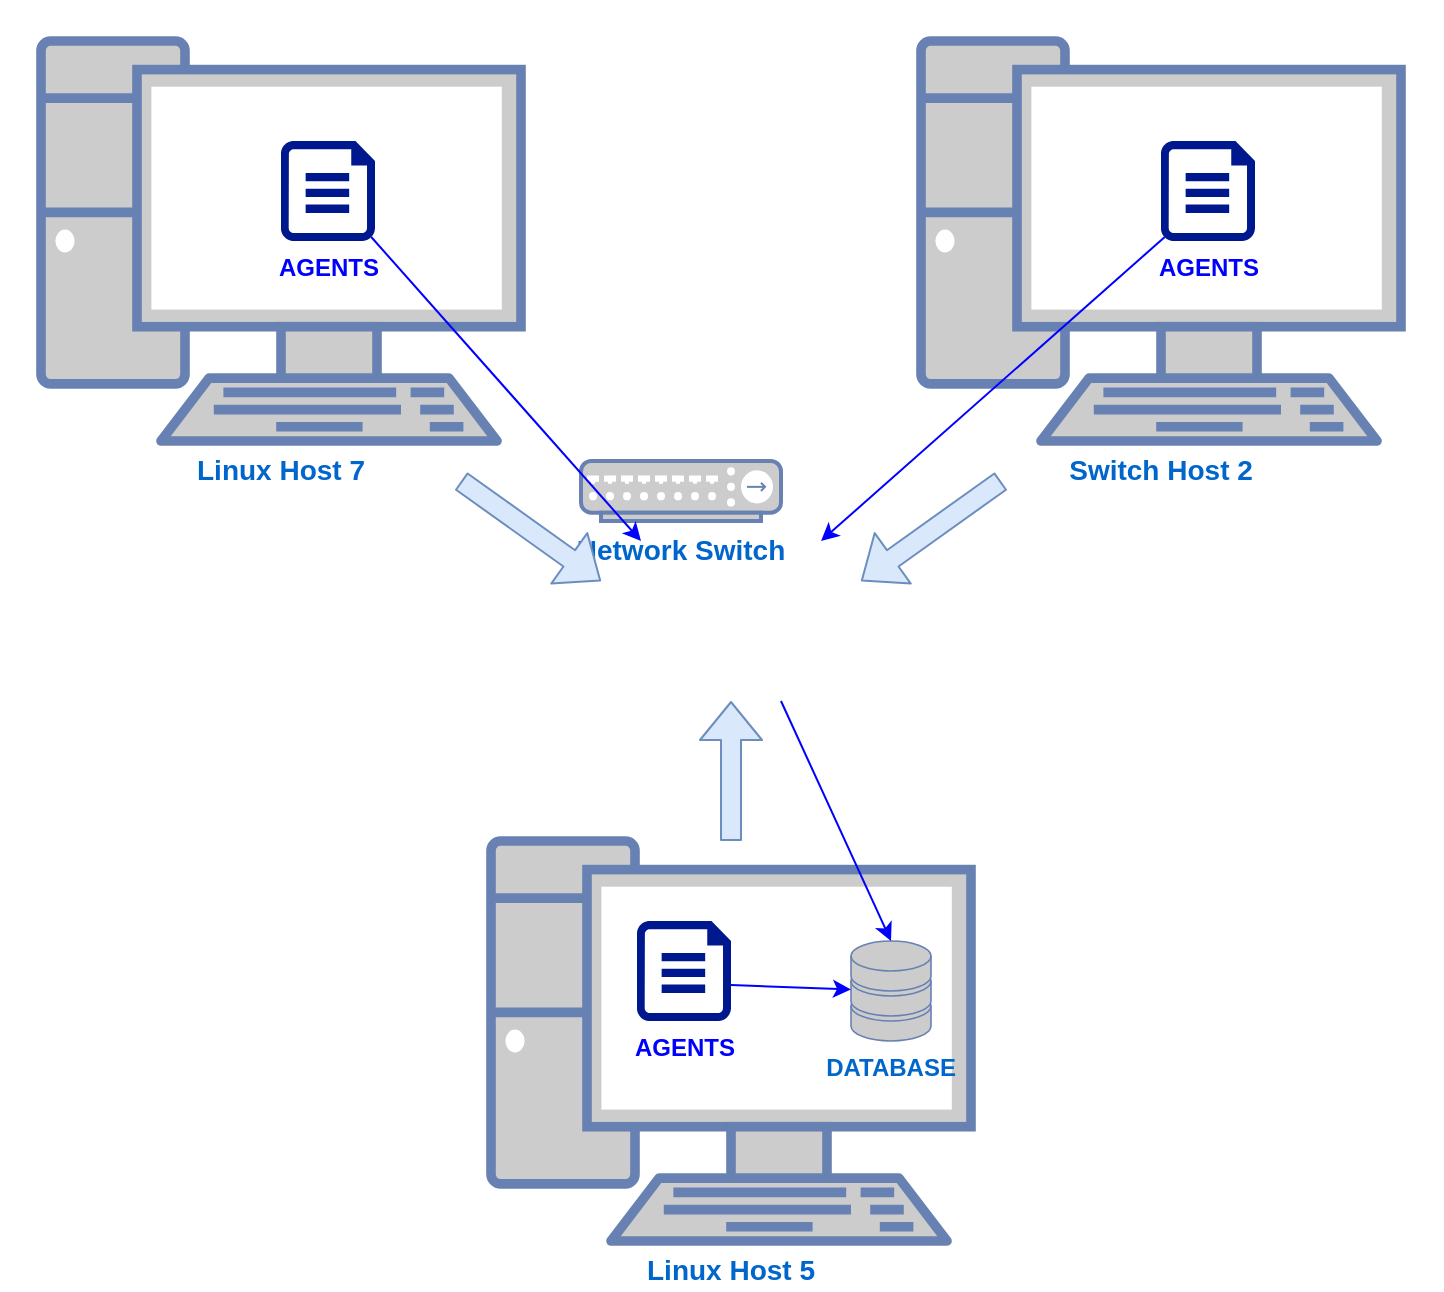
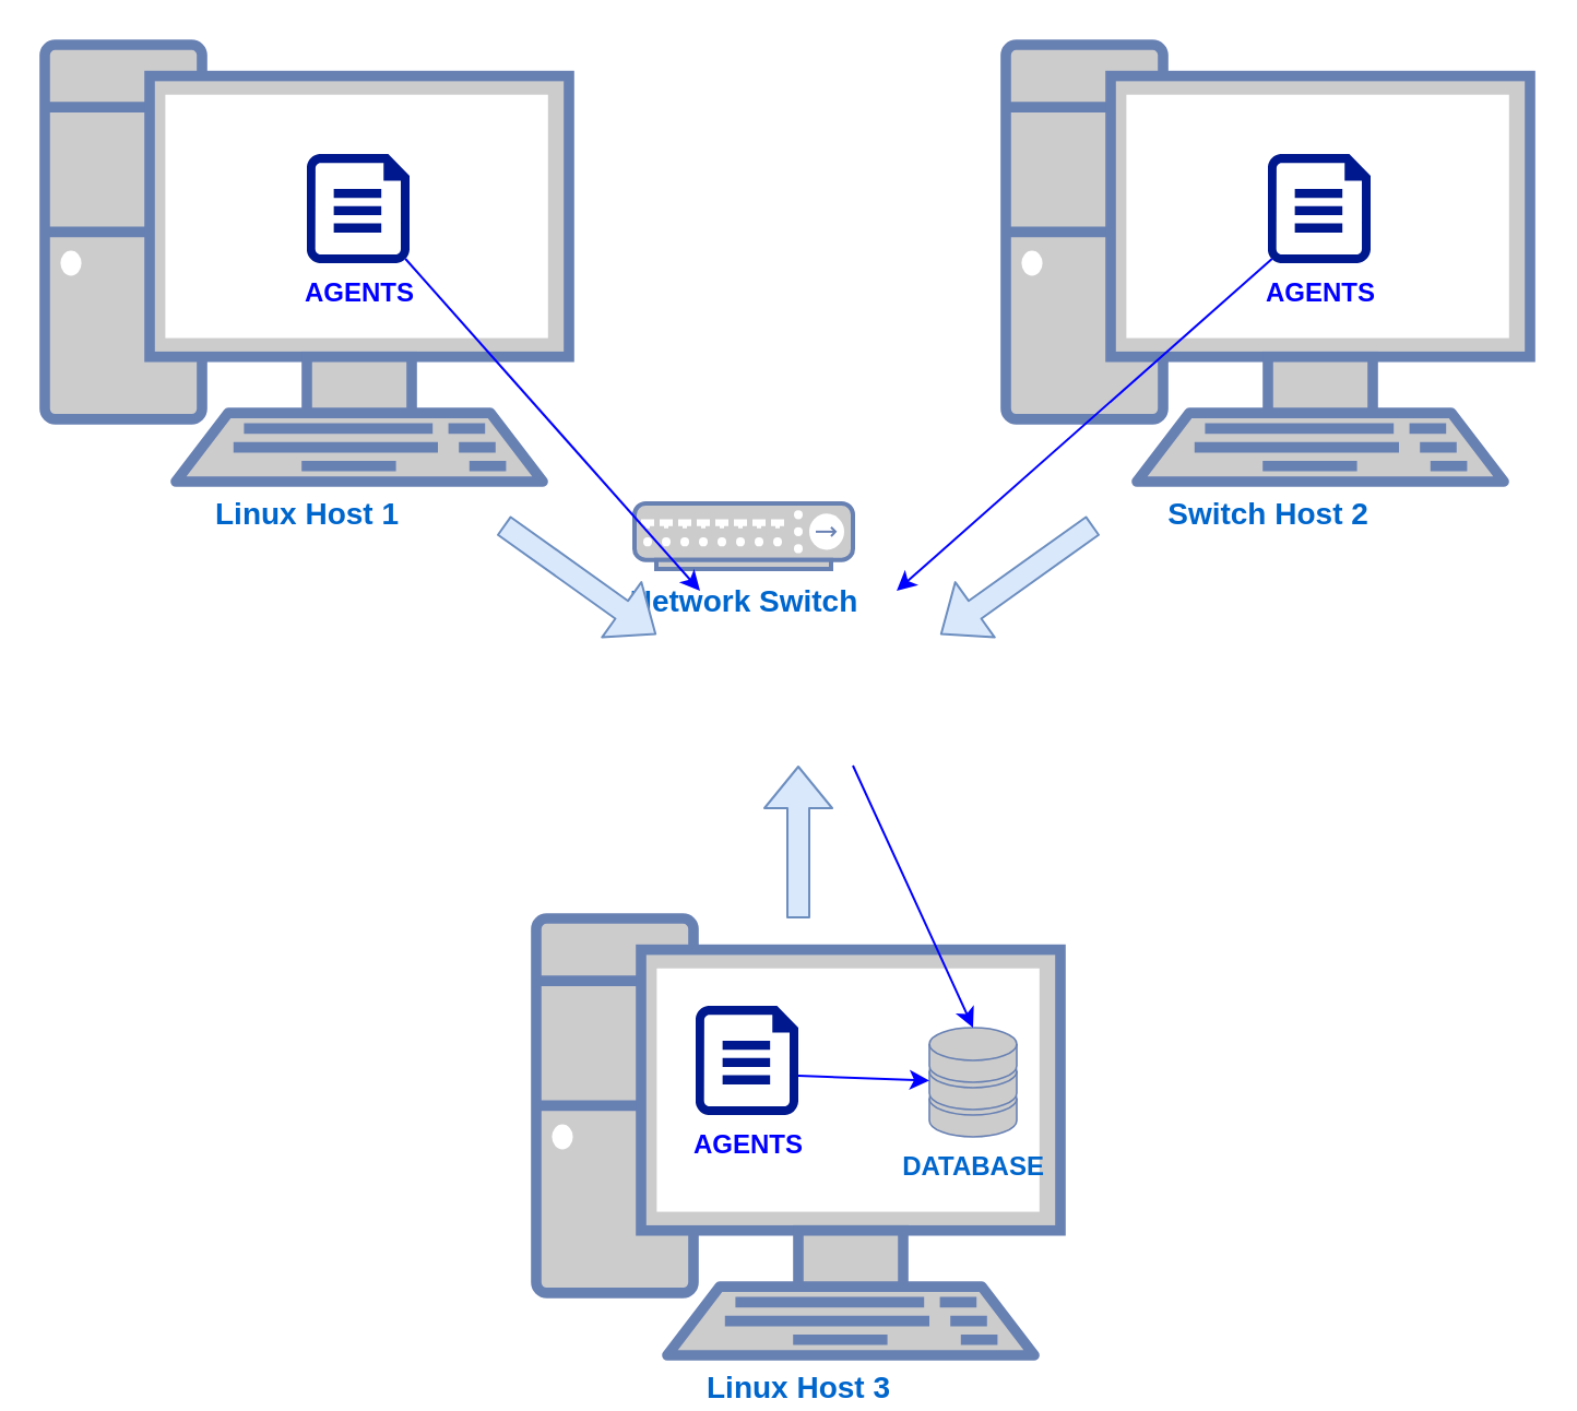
- <mxCell id="3" value="&lt;b&gt;&lt;font style=&quot;font-size: 14px&quot;&gt;Linux Host 7&lt;/font&gt;&lt;/b&gt;" style="fontColor=#0066CC;verticalAlign=top;verticalLabelPosition=bottom;labelPosition=center;align=center;html=1;outlineConnect=0;fillColor=#CCCCCC;strokeColor=#6881B3;gradientColor=none;gradientDirection=north;strokeWidth=2;shape=mxgraph.networks.pc;" vertex="1" parent="1"><mxGeometry x="20" y="20" width="240" height="200" as="geometry" /></mxCell>
+ <mxCell id="3" value="&lt;b&gt;&lt;font style=&quot;font-size: 14px&quot;&gt;Linux Host 1&lt;/font&gt;&lt;/b&gt;" style="fontColor=#0066CC;verticalAlign=top;verticalLabelPosition=bottom;labelPosition=center;align=center;html=1;outlineConnect=0;fillColor=#CCCCCC;strokeColor=#6881B3;gradientColor=none;gradientDirection=north;strokeWidth=2;shape=mxgraph.networks.pc;" vertex="1" parent="1"><mxGeometry x="20" y="20" width="240" height="200" as="geometry" /></mxCell>
- <mxCell id="5" value="&lt;b&gt;&lt;font style=&quot;font-size: 14px&quot;&gt;Linux Host 5&lt;/font&gt;&lt;/b&gt;" style="fontColor=#0066CC;verticalAlign=top;verticalLabelPosition=bottom;labelPosition=center;align=center;html=1;outlineConnect=0;fillColor=#CCCCCC;strokeColor=#6881B3;gradientColor=none;gradientDirection=north;strokeWidth=2;shape=mxgraph.networks.pc;" vertex="1" parent="1"><mxGeometry x="245" y="420" width="240" height="200" as="geometry" /></mxCell>
+ <mxCell id="5" value="&lt;b&gt;&lt;font style=&quot;font-size: 14px&quot;&gt;Linux Host 3&lt;/font&gt;&lt;/b&gt;" style="fontColor=#0066CC;verticalAlign=top;verticalLabelPosition=bottom;labelPosition=center;align=center;html=1;outlineConnect=0;fillColor=#CCCCCC;strokeColor=#6881B3;gradientColor=none;gradientDirection=north;strokeWidth=2;shape=mxgraph.networks.pc;" vertex="1" parent="1"><mxGeometry x="245" y="420" width="240" height="200" as="geometry" /></mxCell>
